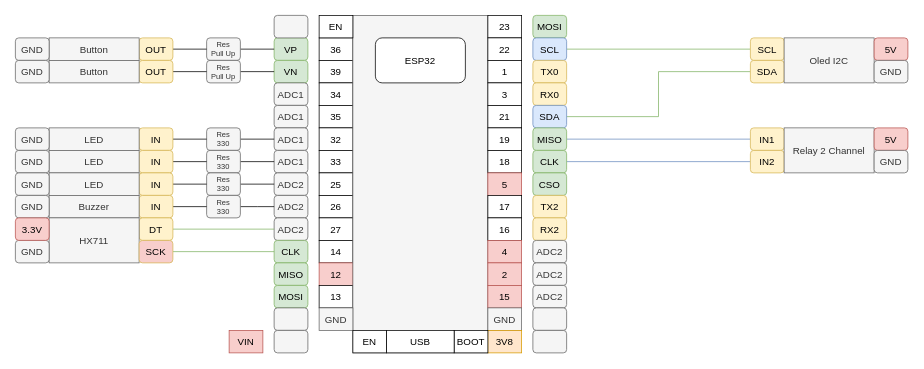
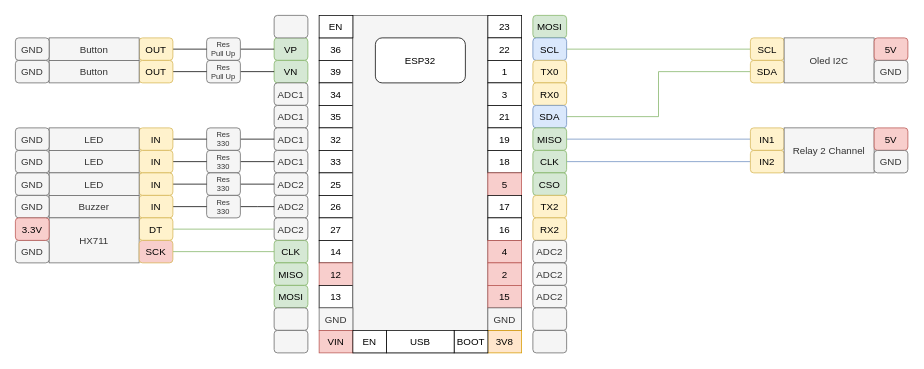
- <mxCell id="30" value="VIN" style="rounded=0;whiteSpace=wrap;html=1;fontSize=13;fillColor=#f8cecc;strokeColor=#b85450;fontFamily=Helvetica;" parent="1" vertex="1"><mxGeometry x="305" y="440" width="45" height="30" as="geometry" /></mxCell>
+ <mxCell id="30" value="VIN" style="rounded=0;whiteSpace=wrap;html=1;fontSize=13;fillColor=#f8cecc;strokeColor=#b85450;fontFamily=Helvetica;" parent="1" vertex="1"><mxGeometry x="425" y="440" width="45" height="30" as="geometry" /></mxCell>
